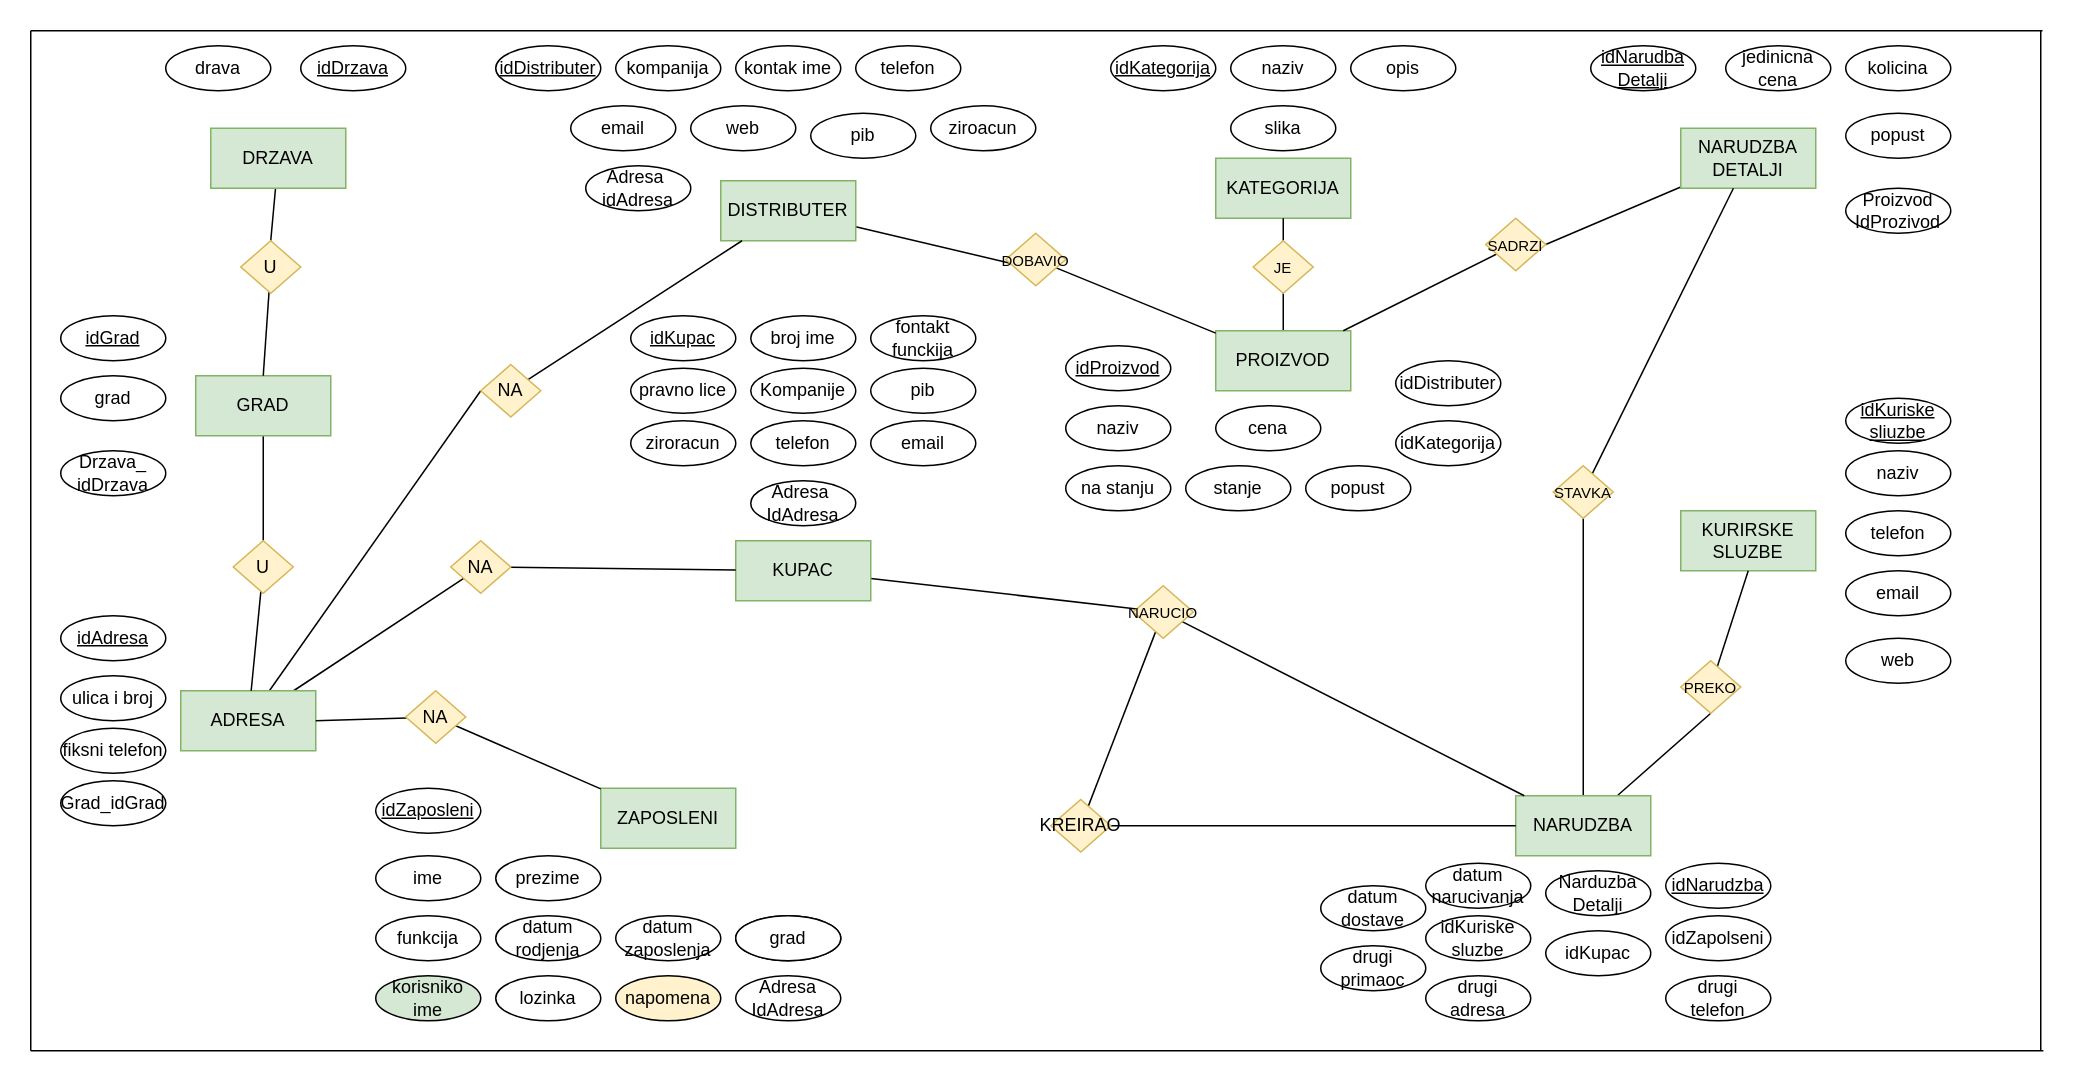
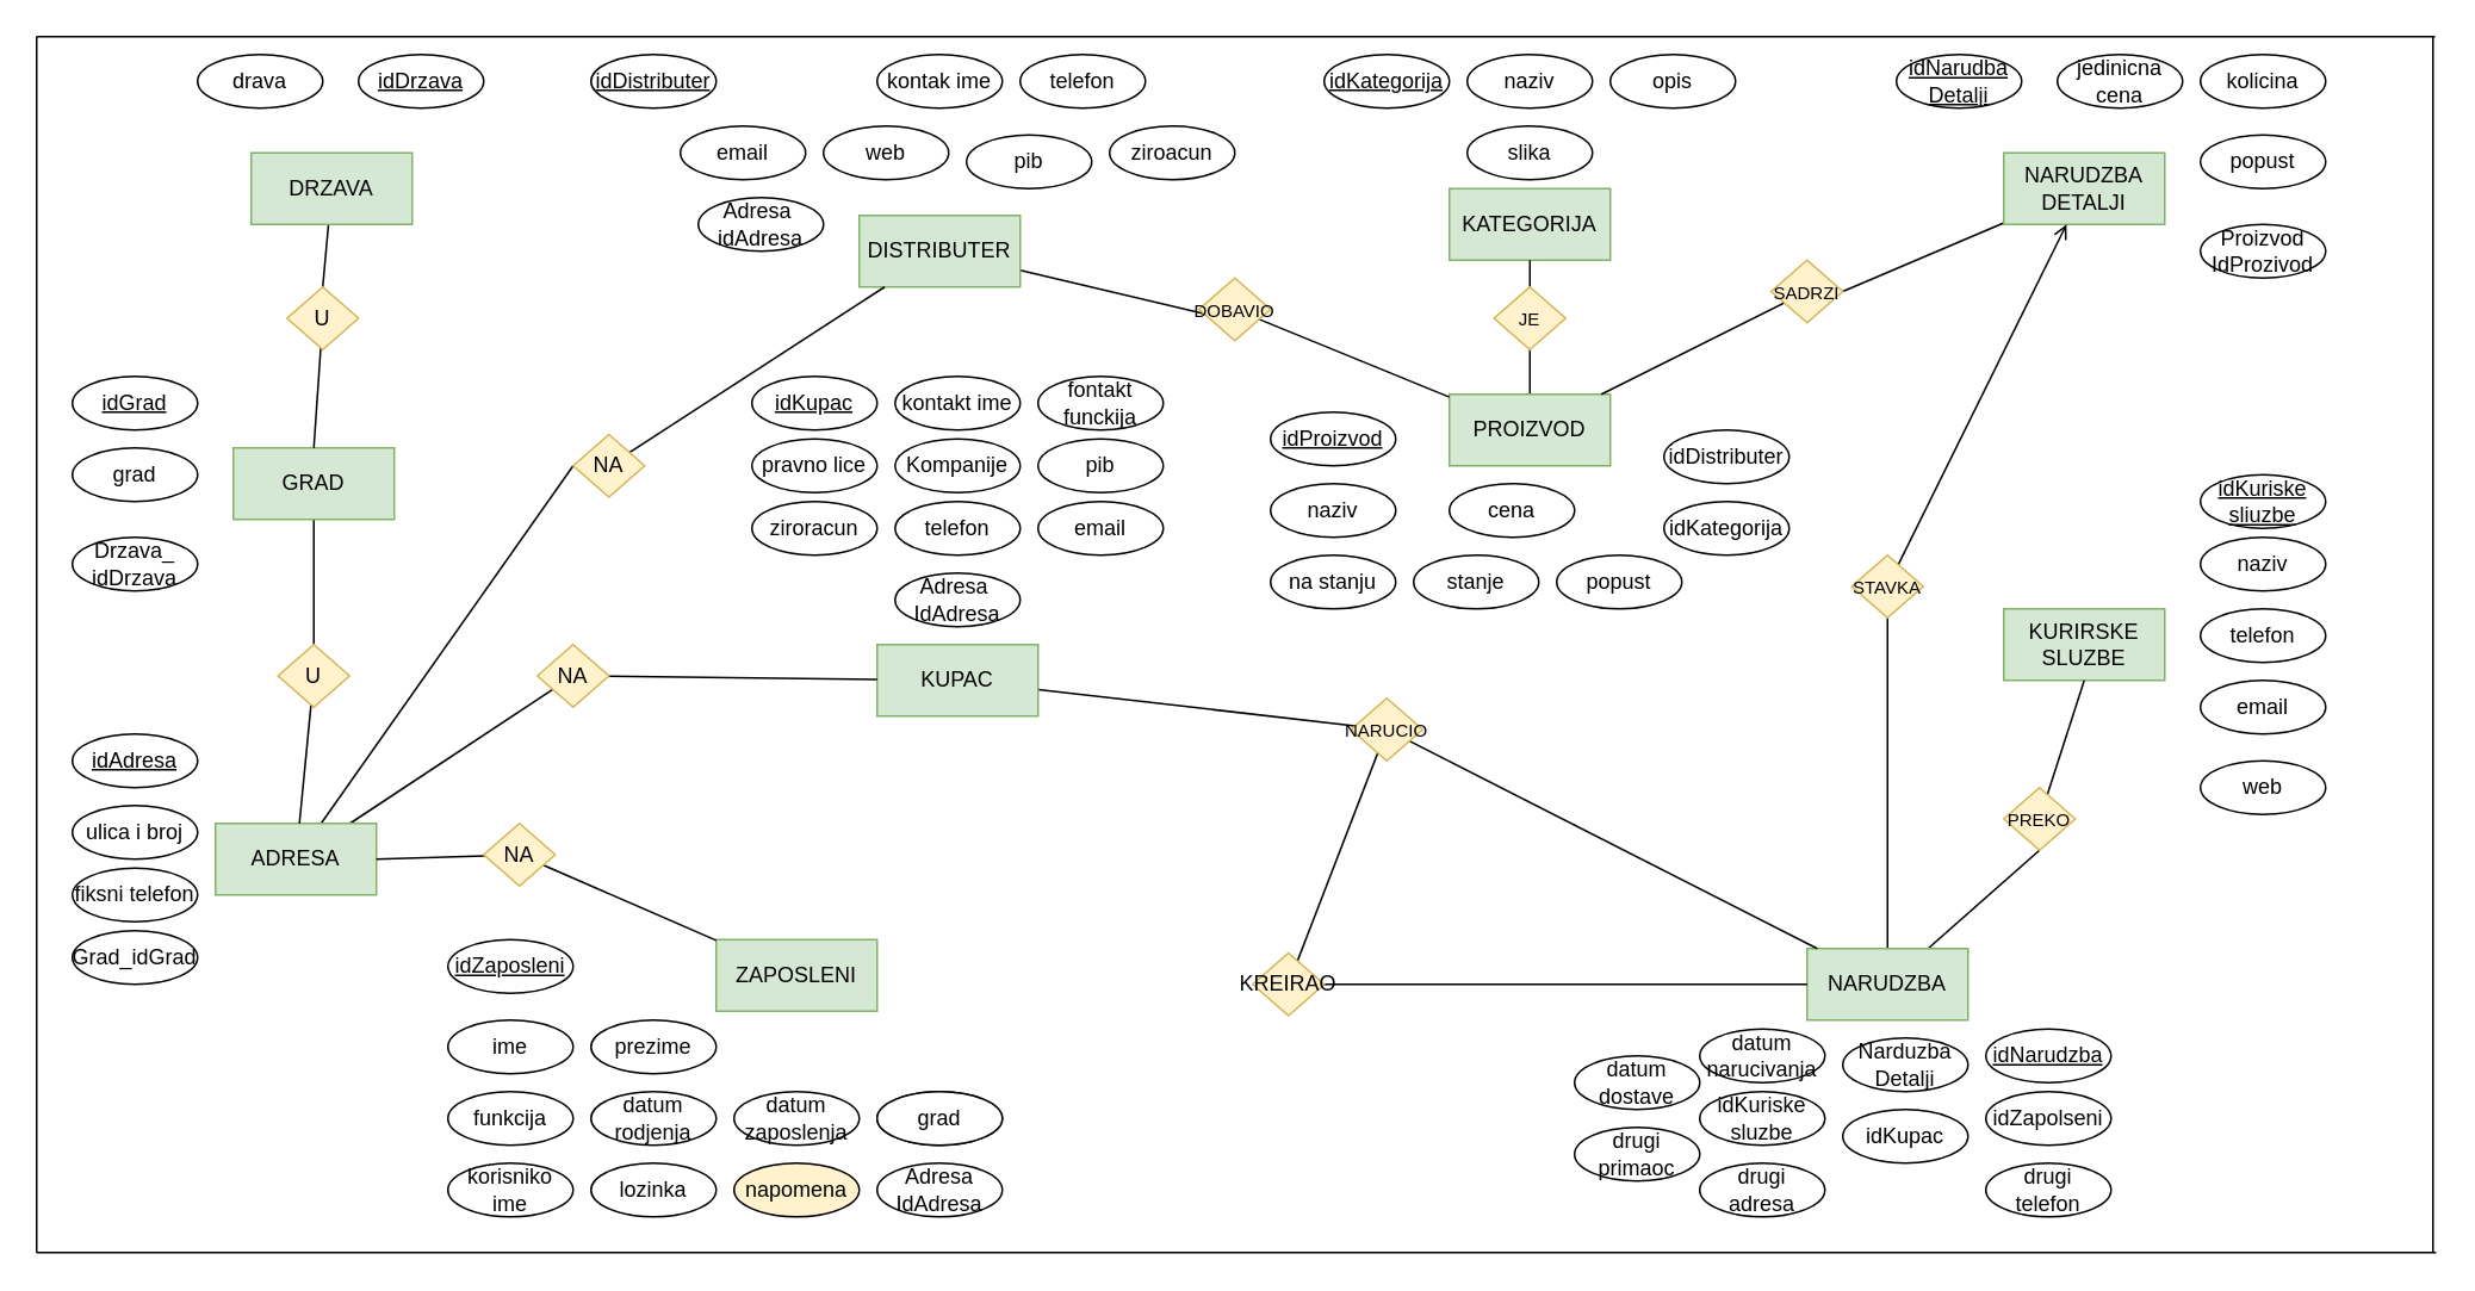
- <mxCell id="50" value="kompanija" style="ellipse;whiteSpace=wrap;html=1;" vertex="1" parent="1"><mxGeometry x="410" y="30" width="70" height="30" as="geometry" /></mxCell>
- <mxCell id="113" style="edgeStyle=none;rounded=0;orthogonalLoop=1;jettySize=auto;html=1;endArrow=none;endFill=0;" edge="1" parent="1" source="114" target="18"><mxGeometry relative="1" as="geometry" /></mxCell>
+ <mxCell id="113" style="edgeStyle=none;rounded=0;orthogonalLoop=1;jettySize=auto;html=1;endArrow=open;endFill=0;" edge="1" parent="1" source="114" target="18"><mxGeometry relative="1" as="geometry" /></mxCell>
- <mxCell id="66" value="broj ime" style="ellipse;whiteSpace=wrap;html=1;" vertex="1" parent="1"><mxGeometry x="500" y="210" width="70" height="30" as="geometry" /></mxCell>
+ <mxCell id="66" value="kontakt ime" style="ellipse;whiteSpace=wrap;html=1;" vertex="1" parent="1"><mxGeometry x="500" y="210" width="70" height="30" as="geometry" /></mxCell>
- <mxCell id="48" value="korisniko ime" style="ellipse;whiteSpace=wrap;html=1;fillColor=#d5e8d4;" vertex="1" parent="1"><mxGeometry x="250" y="650" width="70" height="30" as="geometry" /></mxCell>
+ <mxCell id="48" value="korisniko ime" style="ellipse;whiteSpace=wrap;html=1;" vertex="1" parent="1"><mxGeometry x="250" y="650" width="70" height="30" as="geometry" /></mxCell>
